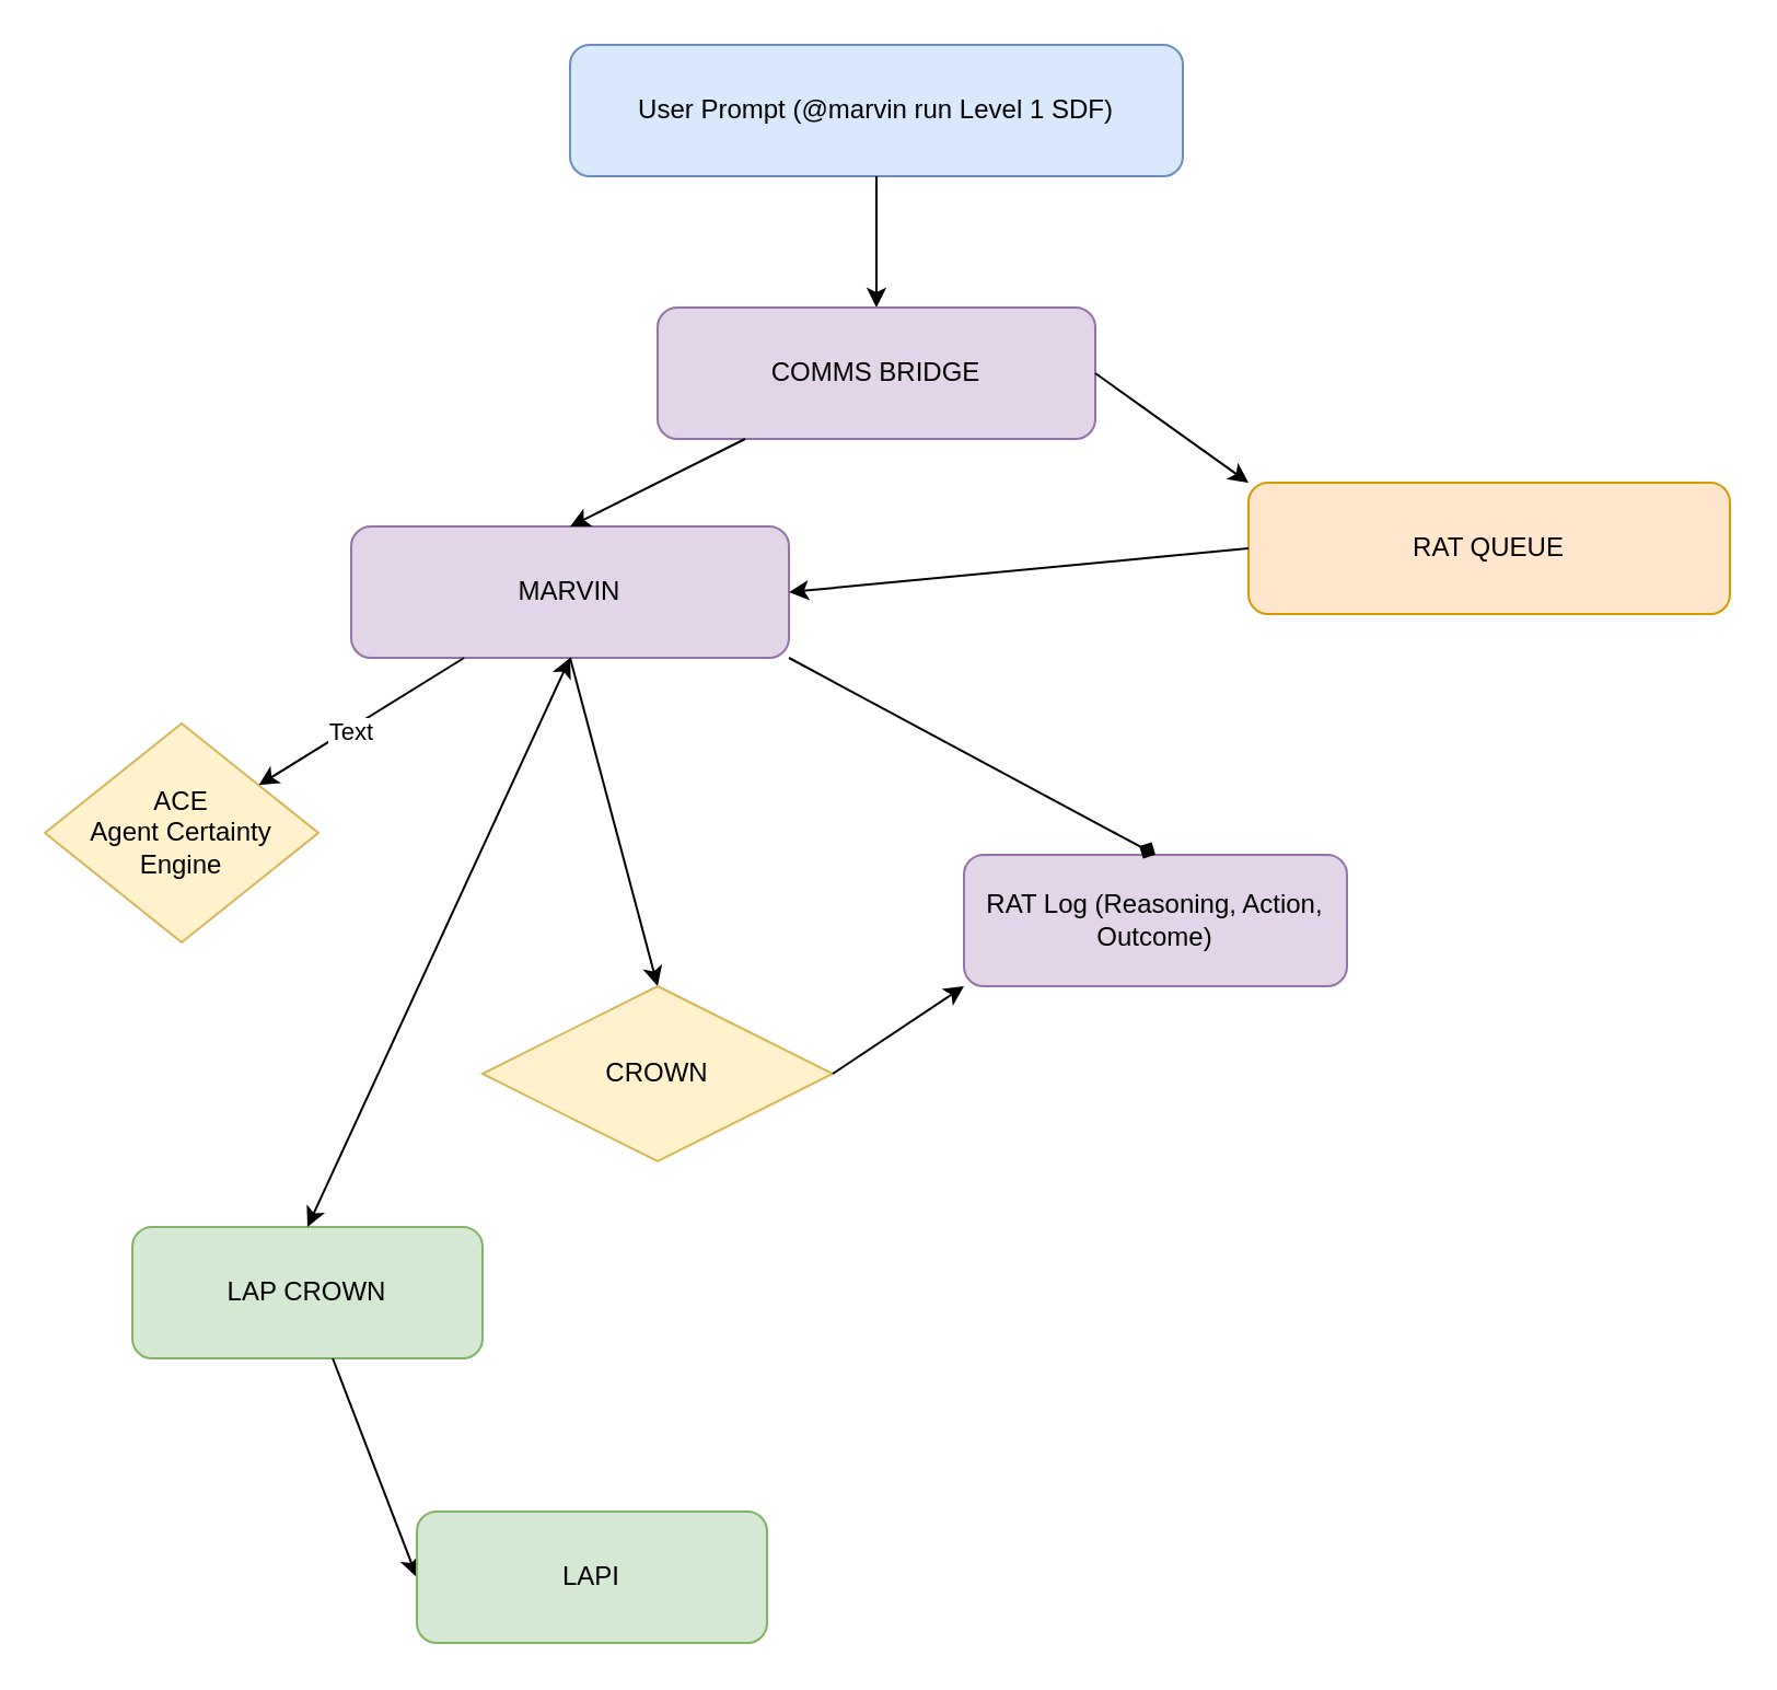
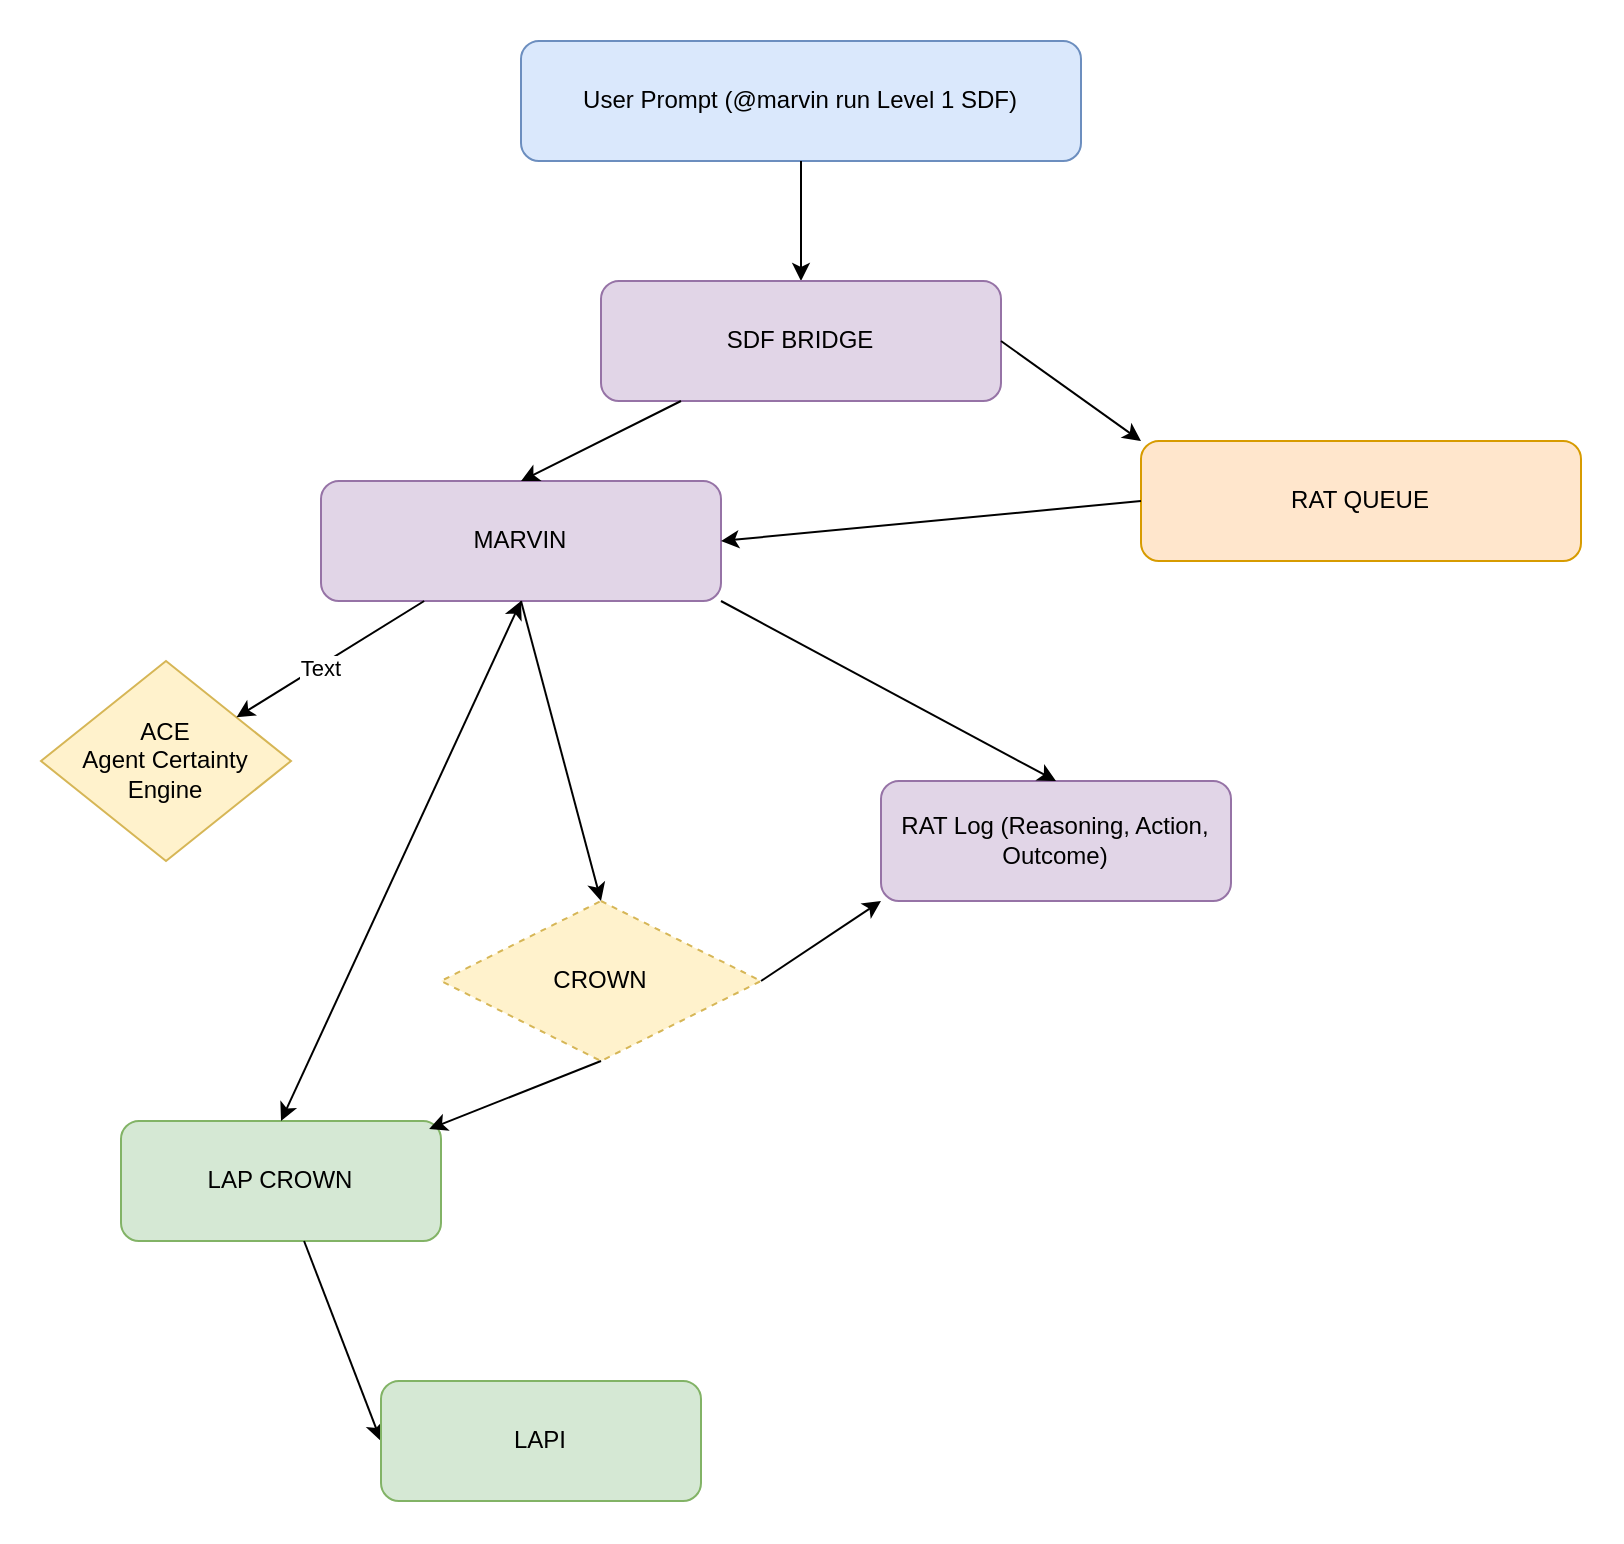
- <mxCell id="14" value="COMMS BRIDGE" style="rounded=1;whiteSpace=wrap;html=1;fillColor=#e1d5e7;strokeColor=#9673a6;" vertex="1" parent="1"><mxGeometry x="300" y="140" width="200" height="60" as="geometry" /></mxCell>
+ <mxCell id="14" value="SDF BRIDGE" style="rounded=1;whiteSpace=wrap;html=1;fillColor=#e1d5e7;strokeColor=#9673a6;" vertex="1" parent="1"><mxGeometry x="300" y="140" width="200" height="60" as="geometry" /></mxCell>
- <mxCell id="18" style="exitX=1;exitY=1;exitDx=0;exitDy=0;entryX=0.5;entryY=0;entryDx=0;entryDy=0;endArrow=diamond;" edge="1" parent="1" source="3" target="7"><mxGeometry relative="1" as="geometry"><mxPoint x="170" y="390" as="sourcePoint" /><mxPoint x="120" y="550" as="targetPoint" /></mxGeometry></mxCell>
+ <mxCell id="18" style="exitX=1;exitY=1;exitDx=0;exitDy=0;entryX=0.5;entryY=0;entryDx=0;entryDy=0;" edge="1" parent="1" source="3" target="7"><mxGeometry relative="1" as="geometry"><mxPoint x="170" y="390" as="sourcePoint" /><mxPoint x="120" y="550" as="targetPoint" /></mxGeometry></mxCell>
- <mxCell id="16" value="CROWN" style="rhombus;whiteSpace=wrap;html=1;fillColor=#fff2cc;strokeColor=#d6b656;" vertex="1" parent="1"><mxGeometry x="220" y="450" width="160" height="80" as="geometry" /></mxCell>
+ <mxCell id="16" value="CROWN" style="rhombus;whiteSpace=wrap;html=1;fillColor=#fff2cc;strokeColor=#d6b656;dashed=1;" vertex="1" parent="1"><mxGeometry x="220" y="450" width="160" height="80" as="geometry" /></mxCell>
+ <mxCell id="17" style="exitX=0.5;exitY=1;exitDx=0;exitDy=0;entryX=0.963;entryY=0.067;entryDx=0;entryDy=0;entryPerimeter=0;" edge="1" parent="1" source="16" target="5"><mxGeometry relative="1" as="geometry"><mxPoint x="150" y="350" as="sourcePoint" /><mxPoint x="210" y="430" as="targetPoint" /></mxGeometry></mxCell>
